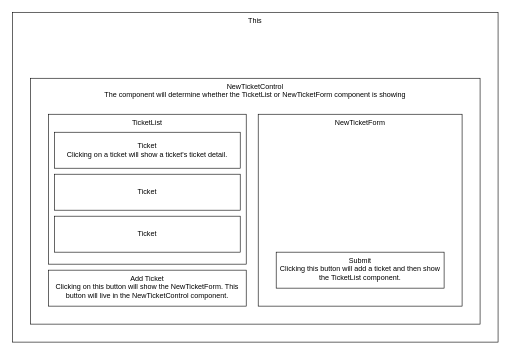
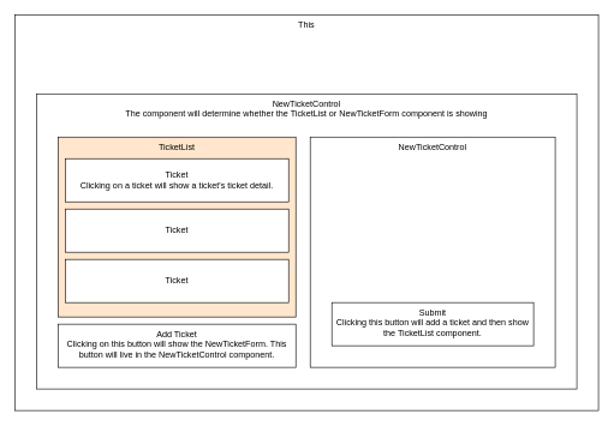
- <mxCell id="4" value="TicketList" style="rounded=0;whiteSpace=wrap;html=1;verticalAlign=top;" vertex="1" parent="1"><mxGeometry x="80" y="190" width="330" height="250" as="geometry" /></mxCell>
+ <mxCell id="4" value="TicketList" style="rounded=0;whiteSpace=wrap;html=1;verticalAlign=top;fillColor=#ffe6cc;" vertex="1" parent="1"><mxGeometry x="80" y="190" width="330" height="250" as="geometry" /></mxCell>
- <mxCell id="5" value="NewTicketForm" style="rounded=0;whiteSpace=wrap;html=1;verticalAlign=top;" vertex="1" parent="1"><mxGeometry x="430" y="190" width="340" height="320" as="geometry" /></mxCell>
+ <mxCell id="5" value="NewTicketControl" style="rounded=0;whiteSpace=wrap;html=1;verticalAlign=top;" vertex="1" parent="1"><mxGeometry x="430" y="190" width="340" height="320" as="geometry" /></mxCell>
